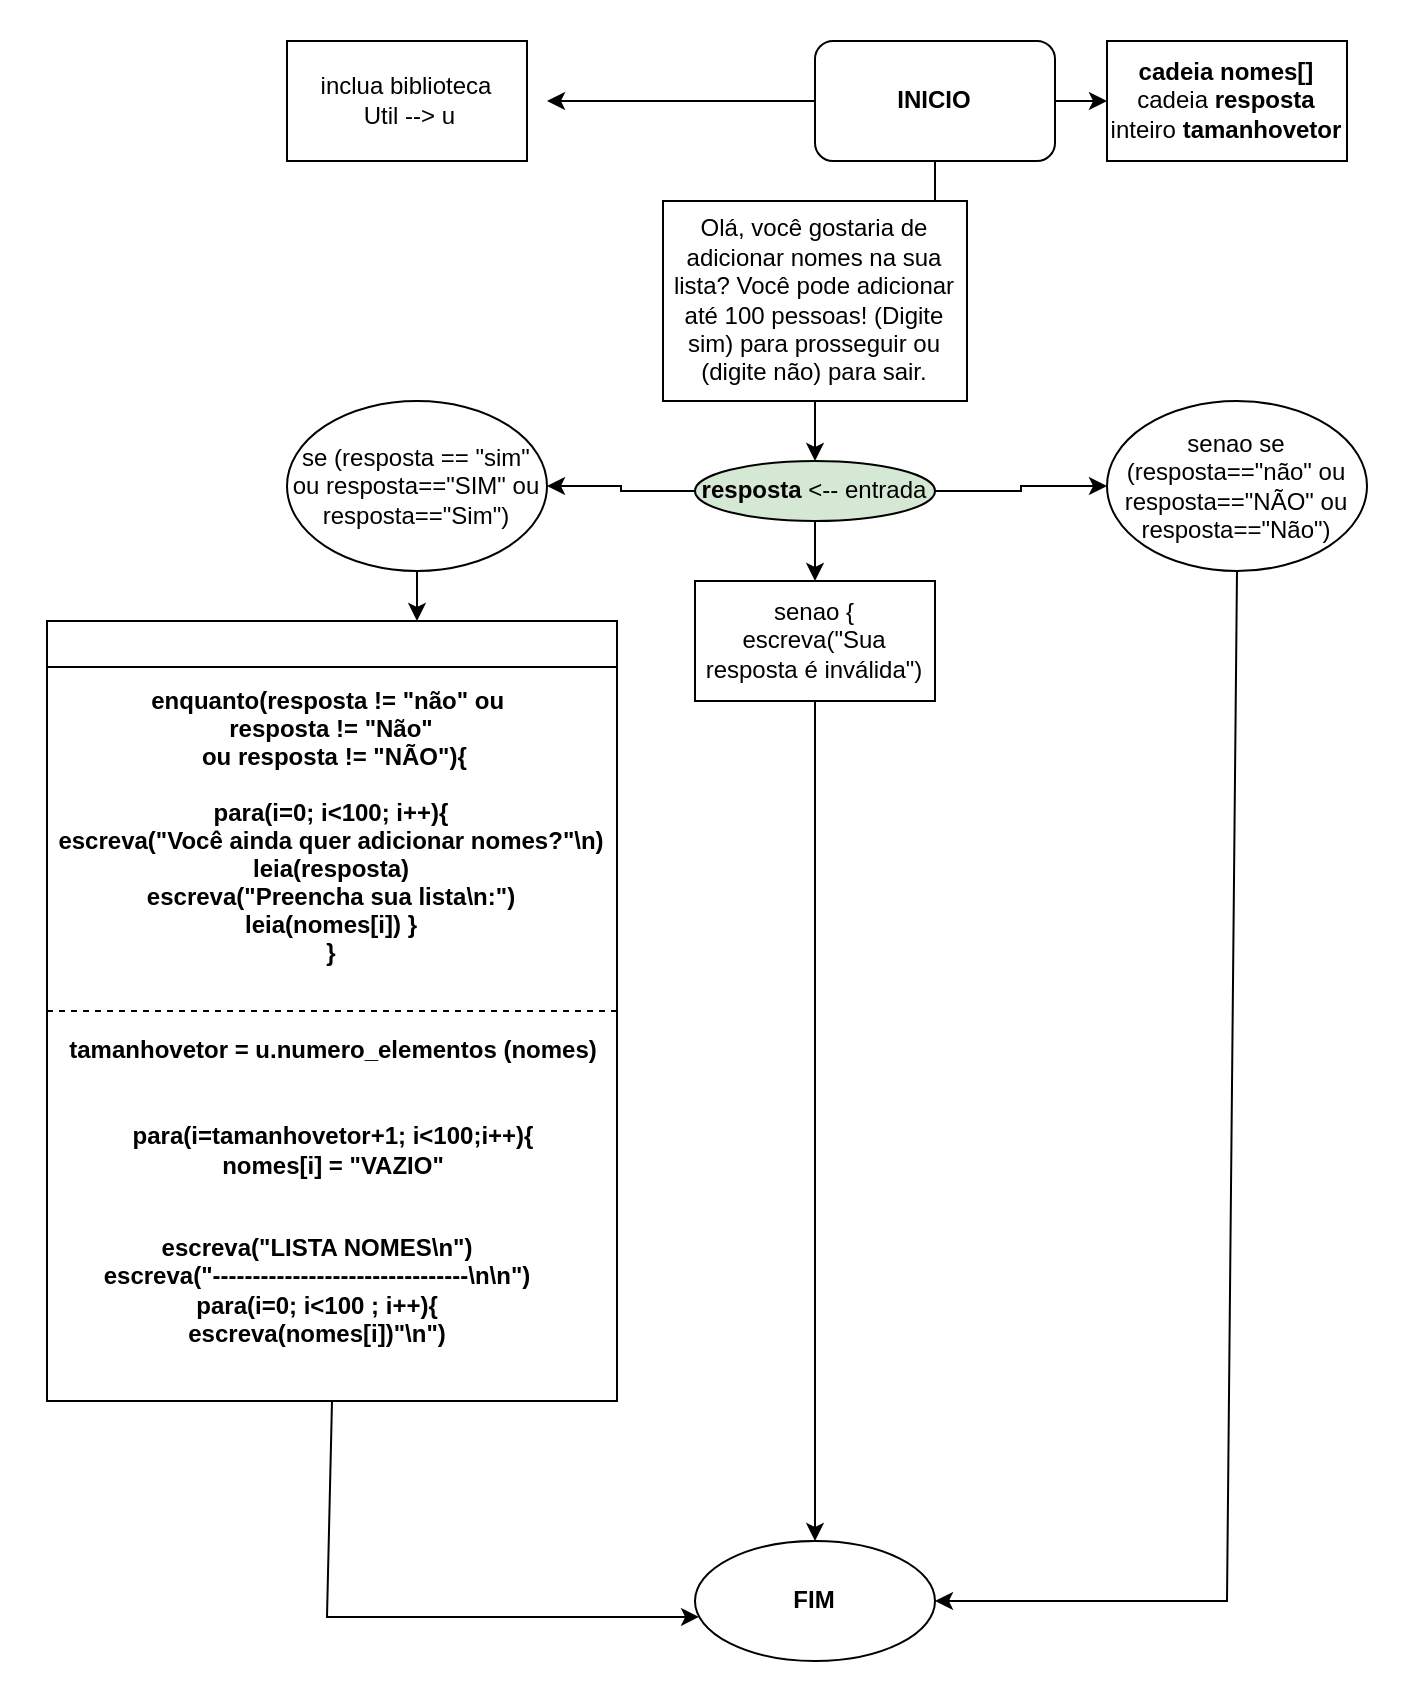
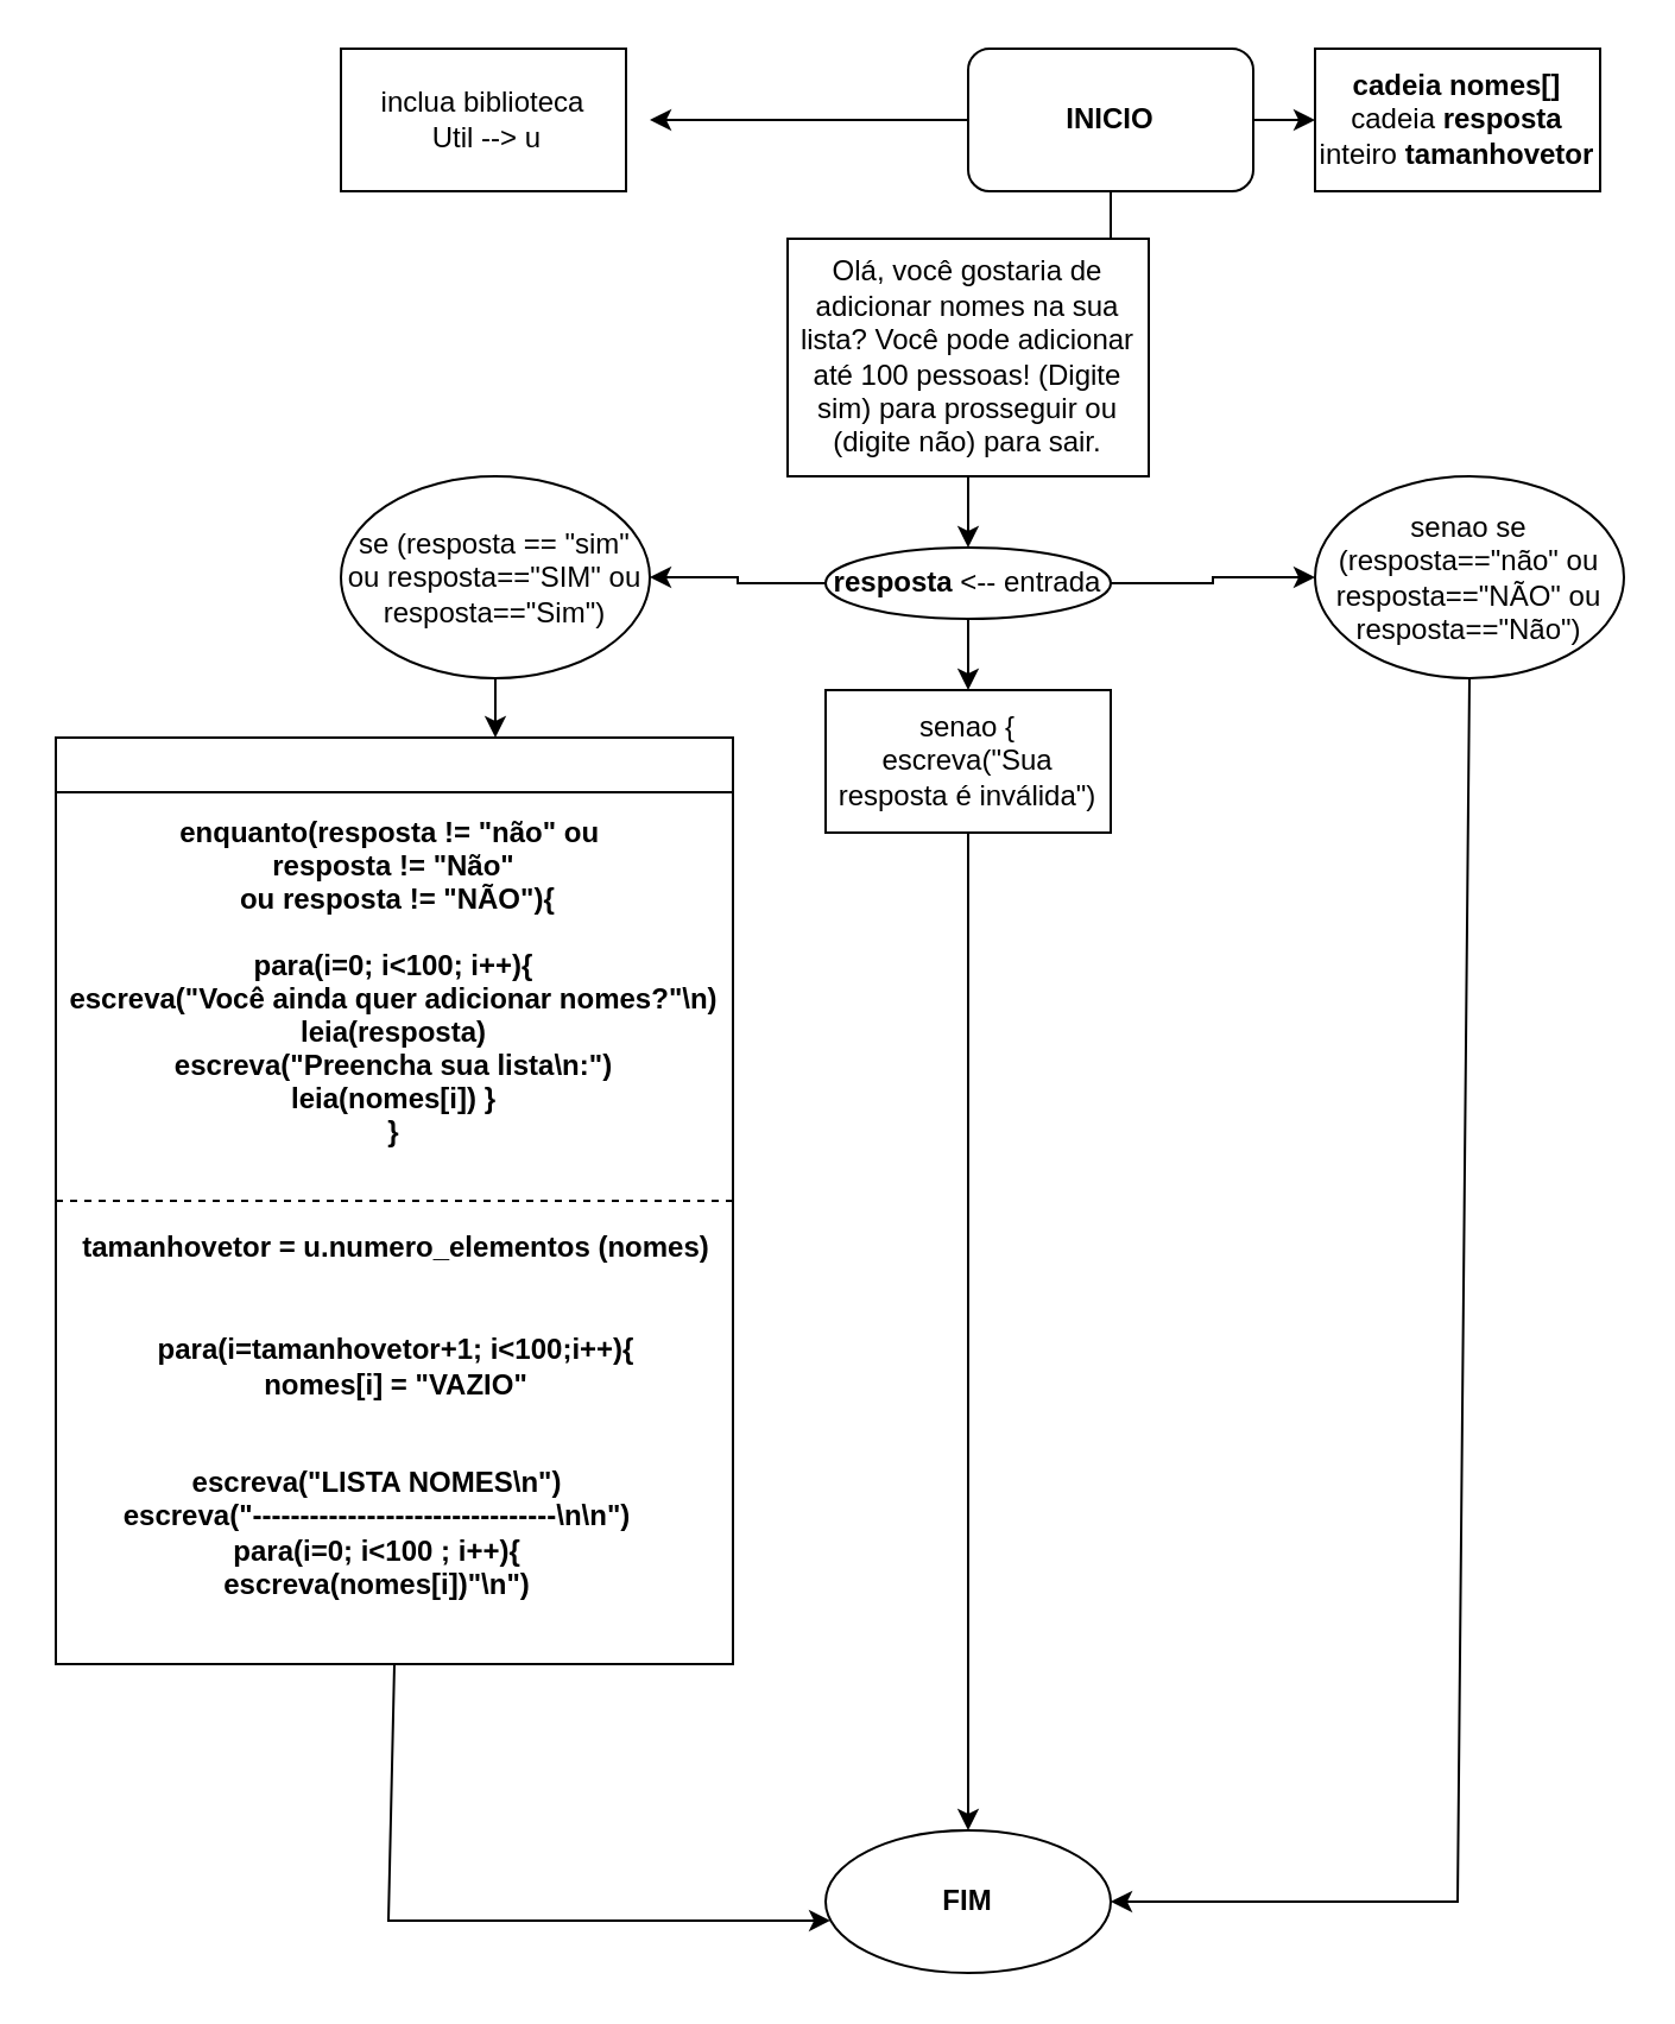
- <mxCell id="14" value="&lt;b&gt;resposta &lt;/b&gt;&amp;lt;-- entrada" style="ellipse;whiteSpace=wrap;html=1;fillColor=#d5e8d4;" vertex="1" parent="1"><mxGeometry x="347" y="230" width="120" height="30" as="geometry" /></mxCell>
+ <mxCell id="14" value="&lt;b&gt;resposta &lt;/b&gt;&amp;lt;-- entrada" style="ellipse;whiteSpace=wrap;html=1;" vertex="1" parent="1"><mxGeometry x="347" y="230" width="120" height="30" as="geometry" /></mxCell>
